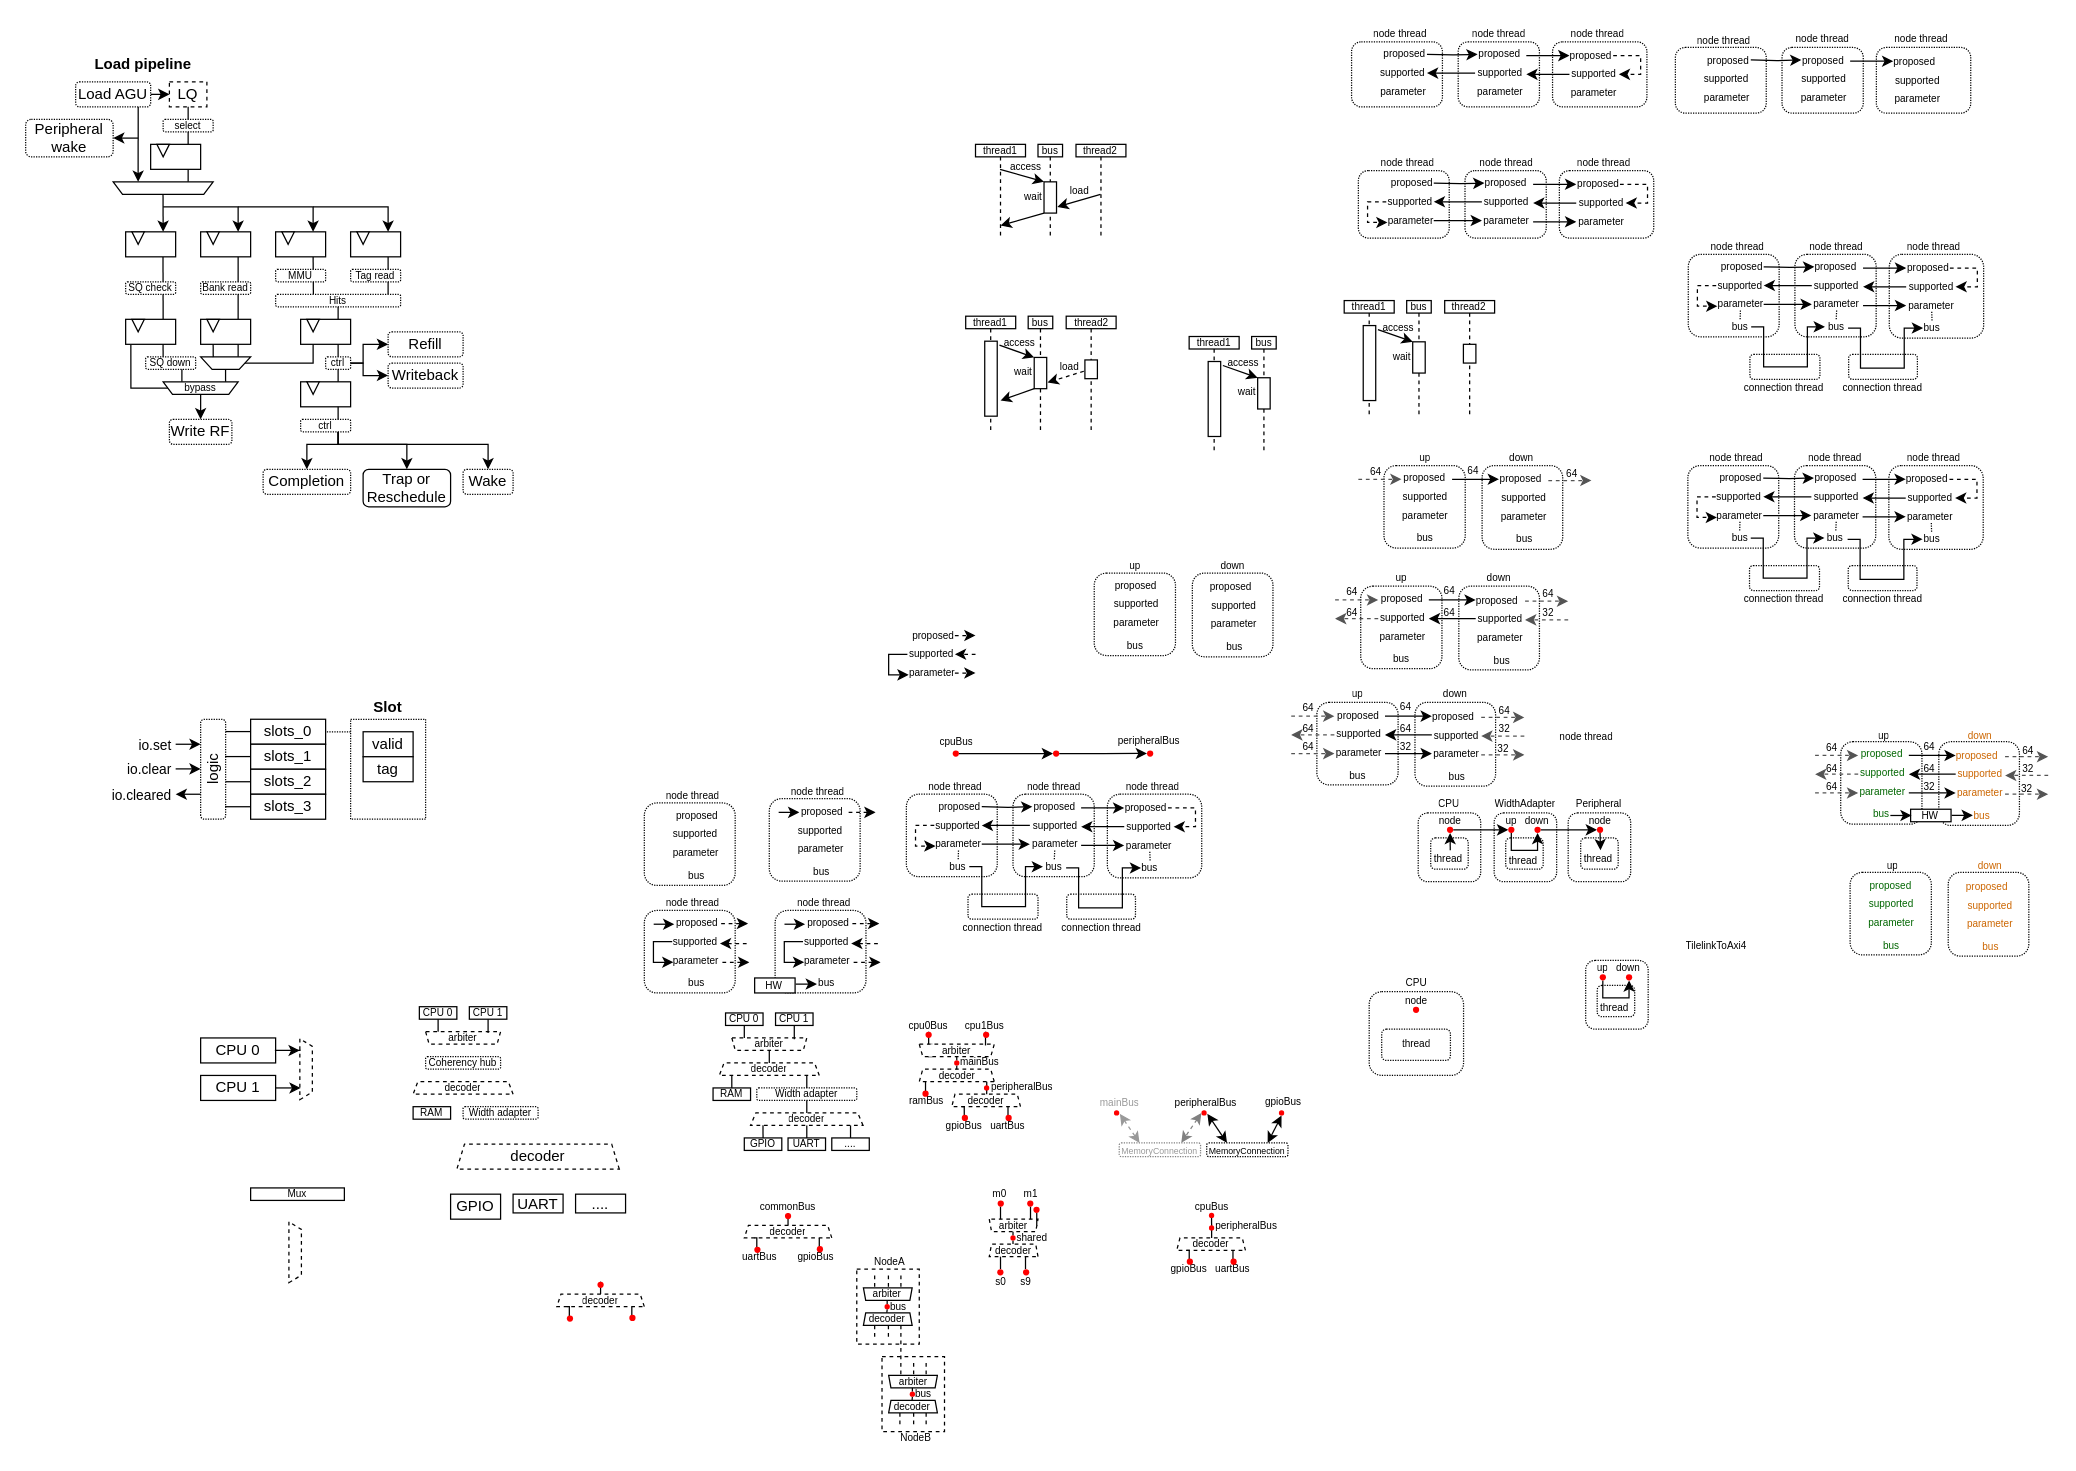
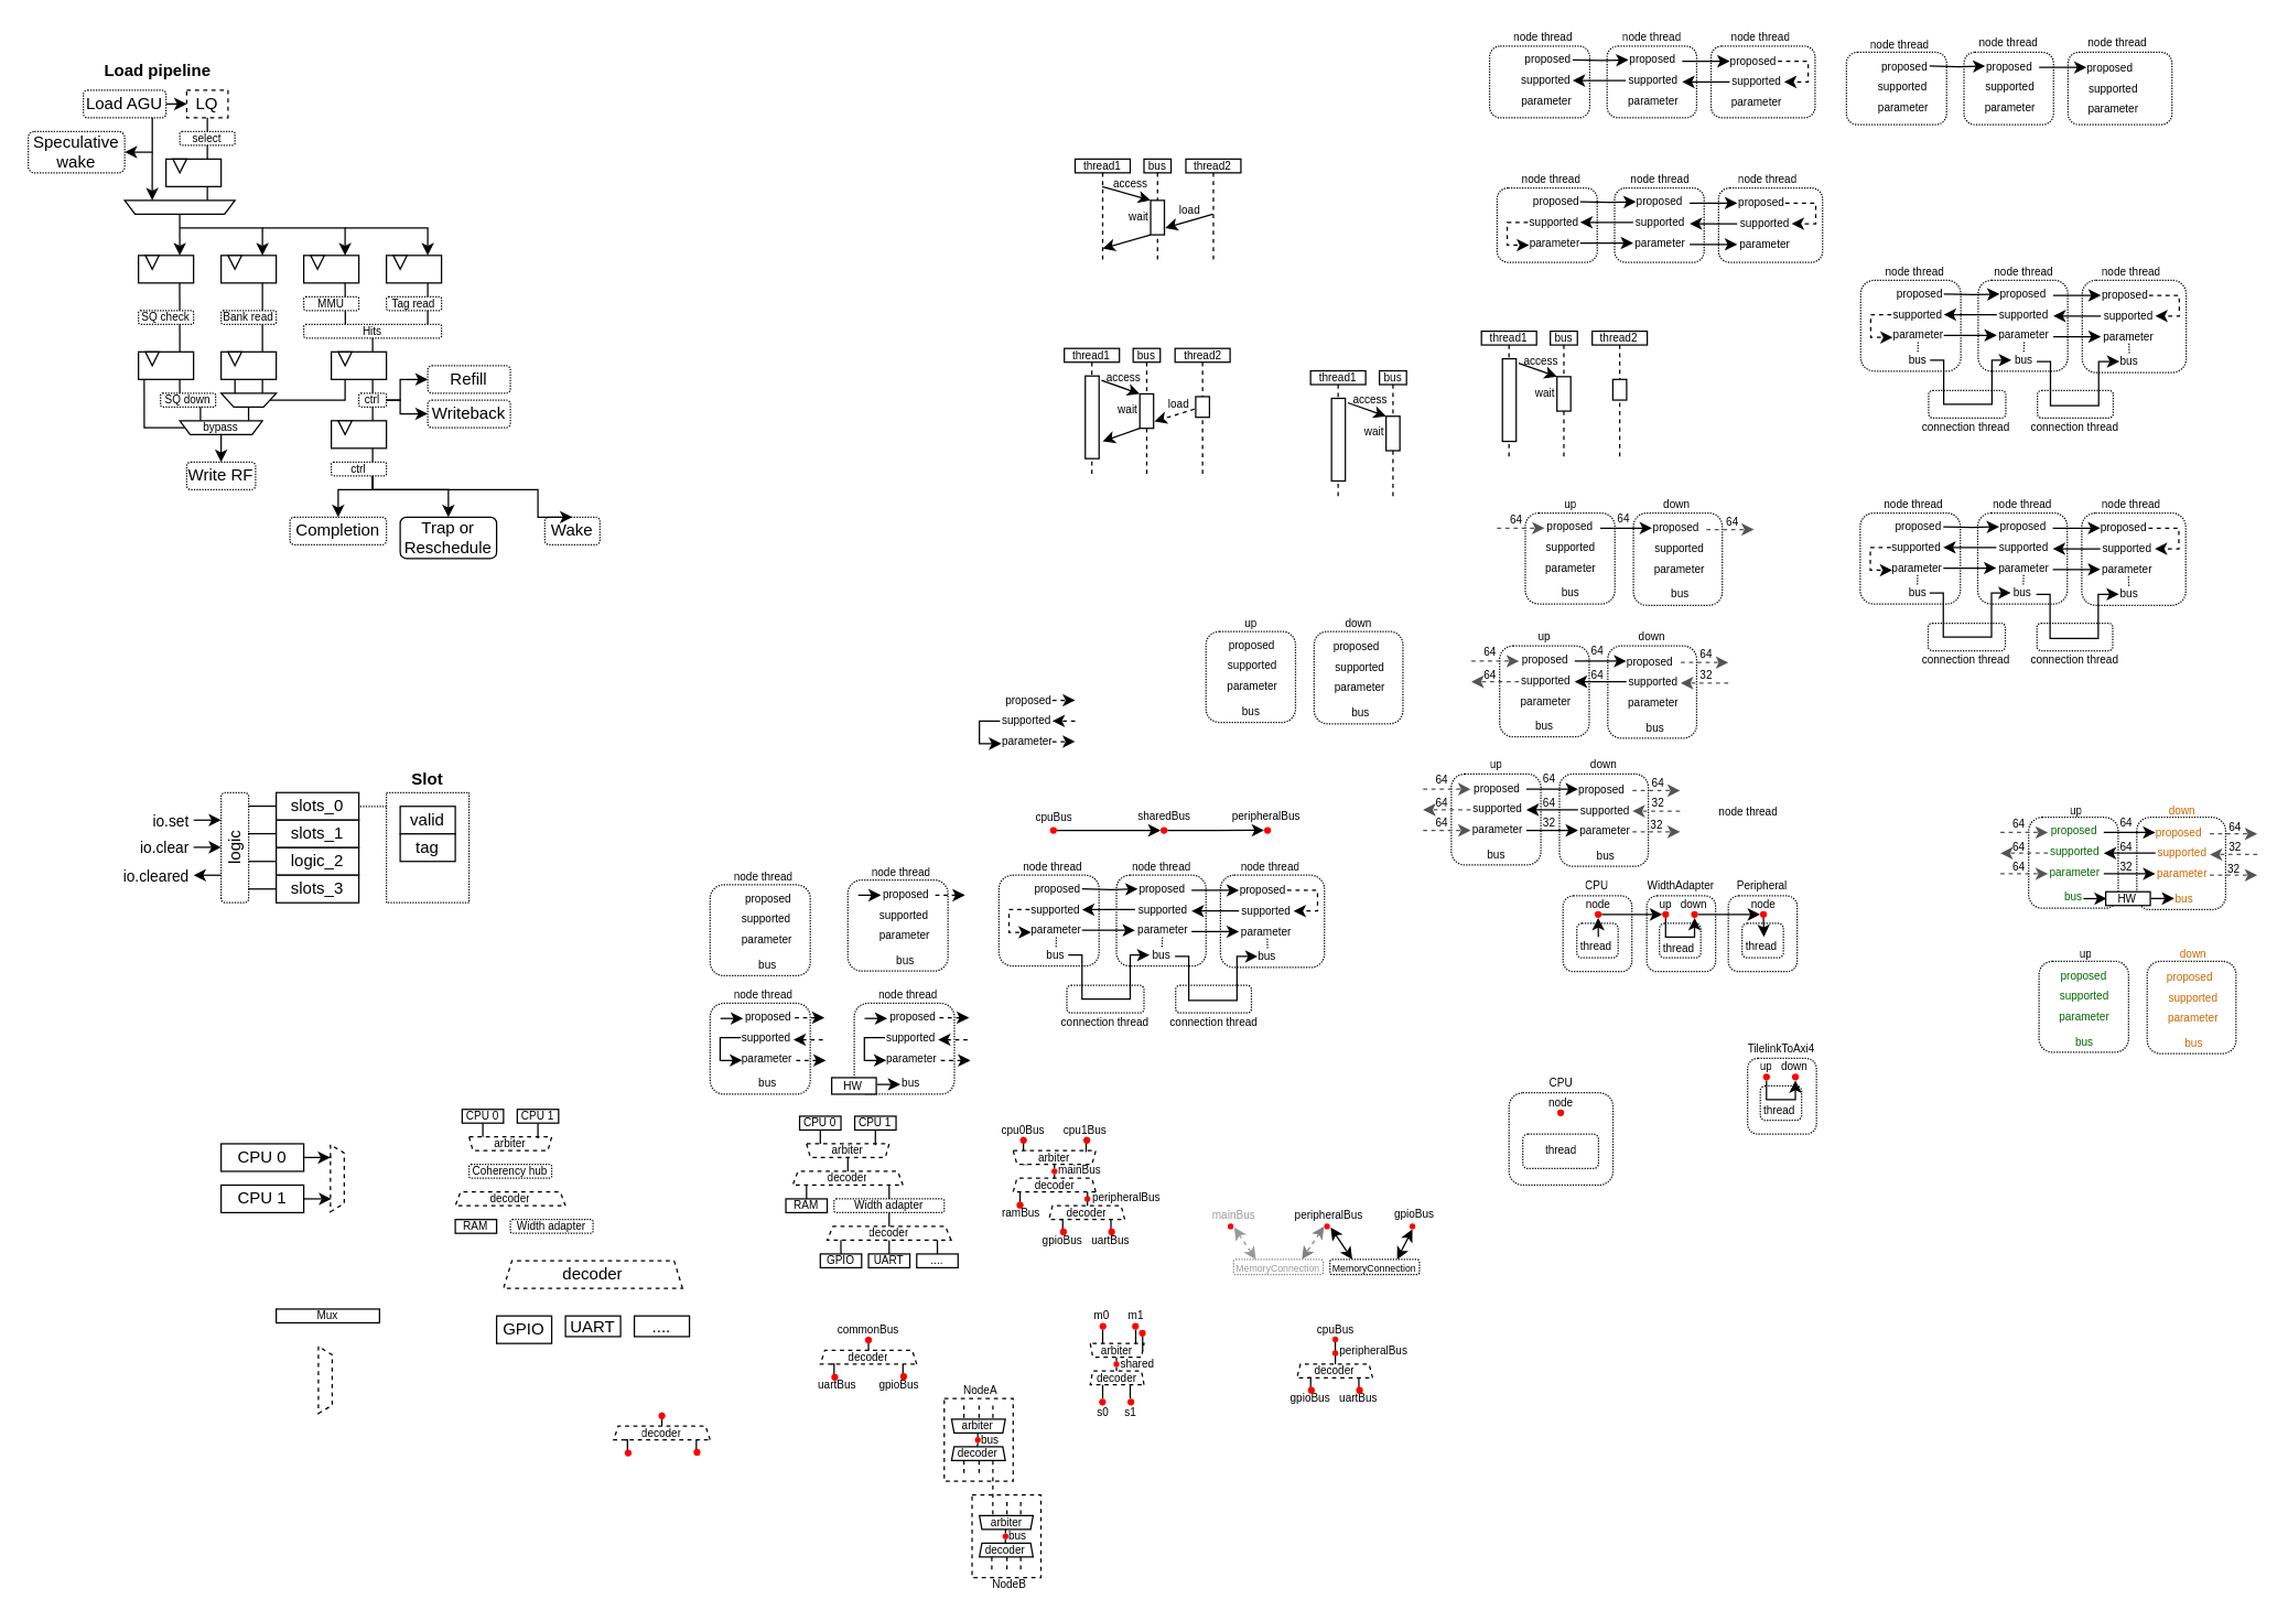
- <mxCell id="72" value="&lt;font style=&quot;font-size: 12px&quot;&gt;Peripheral wake&lt;/font&gt;" style="rounded=1;whiteSpace=wrap;html=1;fontSize=8;strokeWidth=1;dashed=1;dashPattern=1 1;" parent="1" vertex="1"><mxGeometry x="20" y="95" width="70" height="30" as="geometry" /></mxCell>
+ <mxCell id="72" value="&lt;font style=&quot;font-size: 12px&quot;&gt;Speculative wake&lt;/font&gt;" style="rounded=1;whiteSpace=wrap;html=1;fontSize=8;strokeWidth=1;dashed=1;dashPattern=1 1;" parent="1" vertex="1"><mxGeometry x="20" y="95" width="70" height="30" as="geometry" /></mxCell>
- <mxCell id="75" value="&lt;font style=&quot;font-size: 12px&quot;&gt;Wake&lt;/font&gt;" style="rounded=1;whiteSpace=wrap;html=1;fontSize=8;strokeWidth=1;dashed=1;dashPattern=1 1;" parent="1" vertex="1"><mxGeometry x="370" y="375" width="40" height="20" as="geometry" /></mxCell>
+ <mxCell id="75" value="&lt;font style=&quot;font-size: 12px&quot;&gt;Wake&lt;/font&gt;" style="rounded=1;whiteSpace=wrap;html=1;fontSize=8;strokeWidth=1;dashed=1;dashPattern=1 1;" parent="1" vertex="1"><mxGeometry x="395" y="375" width="40" height="20" as="geometry" /></mxCell>
+ <mxCell id="241" value="sharedBus" style="text;strokeColor=none;fillColor=none;align=center;verticalAlign=middle;spacingLeft=4;spacingRight=4;overflow=hidden;points=[[0,0.5],[1,0.5]];portConstraint=eastwest;rotatable=0;dashed=1;html=1;fontSize=8;spacing=0;" parent="1" vertex="1"><mxGeometry x="816" y="585" width="58.44" height="14" as="geometry" /></mxCell>
- <mxCell id="85" value="slots_2" style="rounded=0;whiteSpace=wrap;html=1;" parent="1" vertex="1"><mxGeometry x="200" y="615" width="60" height="20" as="geometry" /></mxCell>
+ <mxCell id="85" value="logic_2" style="rounded=0;whiteSpace=wrap;html=1;" parent="1" vertex="1"><mxGeometry x="200" y="615" width="60" height="20" as="geometry" /></mxCell>
- <mxCell id="318" value="TilelinkToAxi4" style="text;strokeColor=none;fillColor=none;align=center;verticalAlign=middle;spacingLeft=4;spacingRight=4;overflow=hidden;points=[[0,0.5],[1,0.5]];portConstraint=eastwest;rotatable=0;dashed=1;html=1;fontSize=8;spacing=0;" parent="1" vertex="1"><mxGeometry x="1344.22" y="749" width="58.44" height="13" as="geometry" /></mxCell>
+ <mxCell id="318" value="TilelinkToAxi4" style="text;strokeColor=none;fillColor=none;align=center;verticalAlign=middle;spacingLeft=4;spacingRight=4;overflow=hidden;points=[[0,0.5],[1,0.5]];portConstraint=eastwest;rotatable=0;dashed=1;html=1;fontSize=8;spacing=0;" parent="1" vertex="1"><mxGeometry x="1264.22" y="754" width="58.44" height="13" as="geometry" /></mxCell>
- <mxCell id="196" value="s9" style="text;strokeColor=none;fillColor=none;align=center;verticalAlign=middle;spacingLeft=4;spacingRight=4;overflow=hidden;points=[[0,0.5],[1,0.5]];portConstraint=eastwest;rotatable=0;dashed=1;html=1;fontSize=8;spacing=0;" parent="1" vertex="1"><mxGeometry x="807.38" y="1020" width="26.88" height="10" as="geometry" /></mxCell>
+ <mxCell id="196" value="s1" style="text;strokeColor=none;fillColor=none;align=center;verticalAlign=middle;spacingLeft=4;spacingRight=4;overflow=hidden;points=[[0,0.5],[1,0.5]];portConstraint=eastwest;rotatable=0;dashed=1;html=1;fontSize=8;spacing=0;" parent="1" vertex="1"><mxGeometry x="807.38" y="1020" width="26.88" height="10" as="geometry" /></mxCell>
